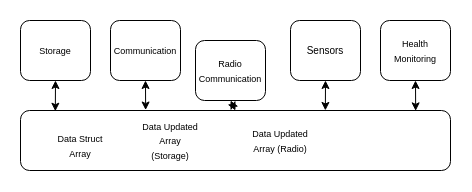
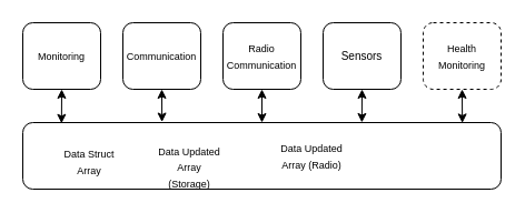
- <mxCell id="3" value="&lt;font style=&quot;font-size: 9px;&quot;&gt;Storage&lt;/font&gt;" style="rounded=1;whiteSpace=wrap;html=1;" vertex="1" parent="1"><mxGeometry x="20" y="20" width="70" height="60" as="geometry" /></mxCell>
+ <mxCell id="3" value="&lt;font style=&quot;font-size: 9px;&quot;&gt;Monitoring&lt;/font&gt;" style="rounded=1;whiteSpace=wrap;html=1;" vertex="1" parent="1"><mxGeometry x="20" y="20" width="70" height="60" as="geometry" /></mxCell>
- <mxCell id="7" value="&lt;font style=&quot;font-size: 9px;&quot;&gt;Health&lt;/font&gt;&lt;div&gt;&lt;font style=&quot;font-size: 9px;&quot;&gt;Monitoring&lt;/font&gt;&lt;/div&gt;" style="rounded=1;whiteSpace=wrap;html=1;" vertex="1" parent="1"><mxGeometry x="380" y="20" width="70" height="60" as="geometry" /></mxCell>
+ <mxCell id="7" value="&lt;font style=&quot;font-size: 9px;&quot;&gt;Health&lt;/font&gt;&lt;div&gt;&lt;font style=&quot;font-size: 9px;&quot;&gt;Monitoring&lt;/font&gt;&lt;/div&gt;" style="rounded=1;whiteSpace=wrap;html=1;dashed=1;" vertex="1" parent="1"><mxGeometry x="380" y="20" width="70" height="60" as="geometry" /></mxCell>
- <mxCell id="5" value="&lt;font style=&quot;font-size: 9px;&quot;&gt;Radio&lt;/font&gt;&lt;div&gt;&lt;font style=&quot;font-size: 9px;&quot;&gt;Communication&lt;/font&gt;&lt;/div&gt;" style="rounded=1;whiteSpace=wrap;html=1;" vertex="1" parent="1"><mxGeometry x="195" y="40" width="70" height="60" as="geometry" /></mxCell>
+ <mxCell id="5" value="&lt;font style=&quot;font-size: 9px;&quot;&gt;Radio&lt;/font&gt;&lt;div&gt;&lt;font style=&quot;font-size: 9px;&quot;&gt;Communication&lt;/font&gt;&lt;/div&gt;" style="rounded=1;whiteSpace=wrap;html=1;" vertex="1" parent="1"><mxGeometry x="200" y="20" width="70" height="60" as="geometry" /></mxCell>
- <mxCell id="14" value="&lt;font style=&quot;font-size: 9px;&quot;&gt;Data Updated Array (Storage)&lt;/font&gt;" style="text;strokeColor=none;align=center;fillColor=none;html=1;verticalAlign=middle;whiteSpace=wrap;rounded=0;" vertex="1" parent="1"><mxGeometry x="140" y="125" width="60" height="30" as="geometry" /></mxCell>
+ <mxCell id="14" value="&lt;font style=&quot;font-size: 9px;&quot;&gt;Data Updated Array (Storage)&lt;/font&gt;" style="text;strokeColor=none;align=center;fillColor=none;html=1;verticalAlign=middle;whiteSpace=wrap;rounded=0;" vertex="1" parent="1"><mxGeometry x="140" y="135" width="60" height="30" as="geometry" /></mxCell>
